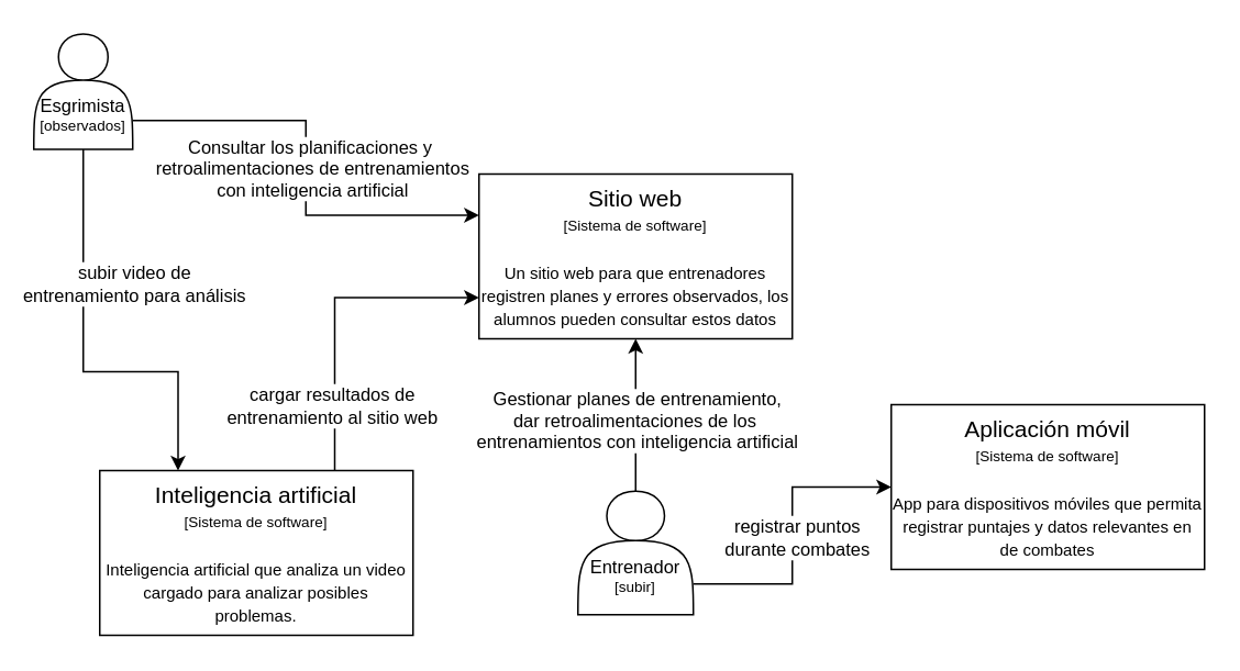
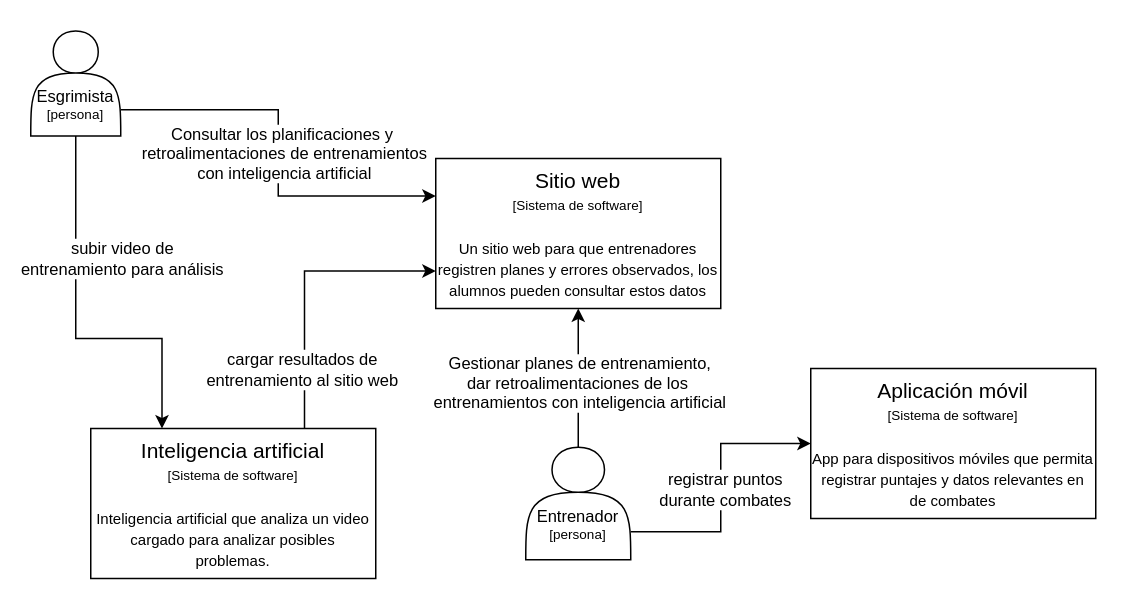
- <mxCell id="6" value="&lt;font style=&quot;font-size: 11px;&quot;&gt;Esgrimista&lt;/font&gt;&lt;br&gt;&lt;font style=&quot;font-size: 9px;&quot;&gt;[observados]&lt;/font&gt;" style="shape=actor;whiteSpace=wrap;html=1;fontSize=9;spacingTop=27;" parent="1" vertex="1"><mxGeometry x="20" y="20" width="60" height="70" as="geometry" /></mxCell>
+ <mxCell id="6" value="&lt;font style=&quot;font-size: 11px;&quot;&gt;Esgrimista&lt;/font&gt;&lt;br&gt;&lt;font style=&quot;font-size: 9px;&quot;&gt;[persona]&lt;/font&gt;" style="shape=actor;whiteSpace=wrap;html=1;fontSize=9;spacingTop=27;" parent="1" vertex="1"><mxGeometry x="20" y="20" width="60" height="70" as="geometry" /></mxCell>
- <mxCell id="11" value="&lt;font style=&quot;font-size: 11px;&quot;&gt;Entrenador&lt;br&gt;&lt;/font&gt;&lt;font style=&quot;font-size: 9px;&quot;&gt;[subir]&lt;/font&gt;" style="shape=actor;whiteSpace=wrap;html=1;fontSize=9;spacingTop=27;" parent="1" vertex="1"><mxGeometry x="350" y="297.5" width="70" height="75" as="geometry" /></mxCell>
+ <mxCell id="11" value="&lt;font style=&quot;font-size: 11px;&quot;&gt;Entrenador&lt;br&gt;&lt;/font&gt;&lt;font style=&quot;font-size: 9px;&quot;&gt;[persona]&lt;/font&gt;" style="shape=actor;whiteSpace=wrap;html=1;fontSize=9;spacingTop=27;" parent="1" vertex="1"><mxGeometry x="350" y="297.5" width="70" height="75" as="geometry" /></mxCell>
